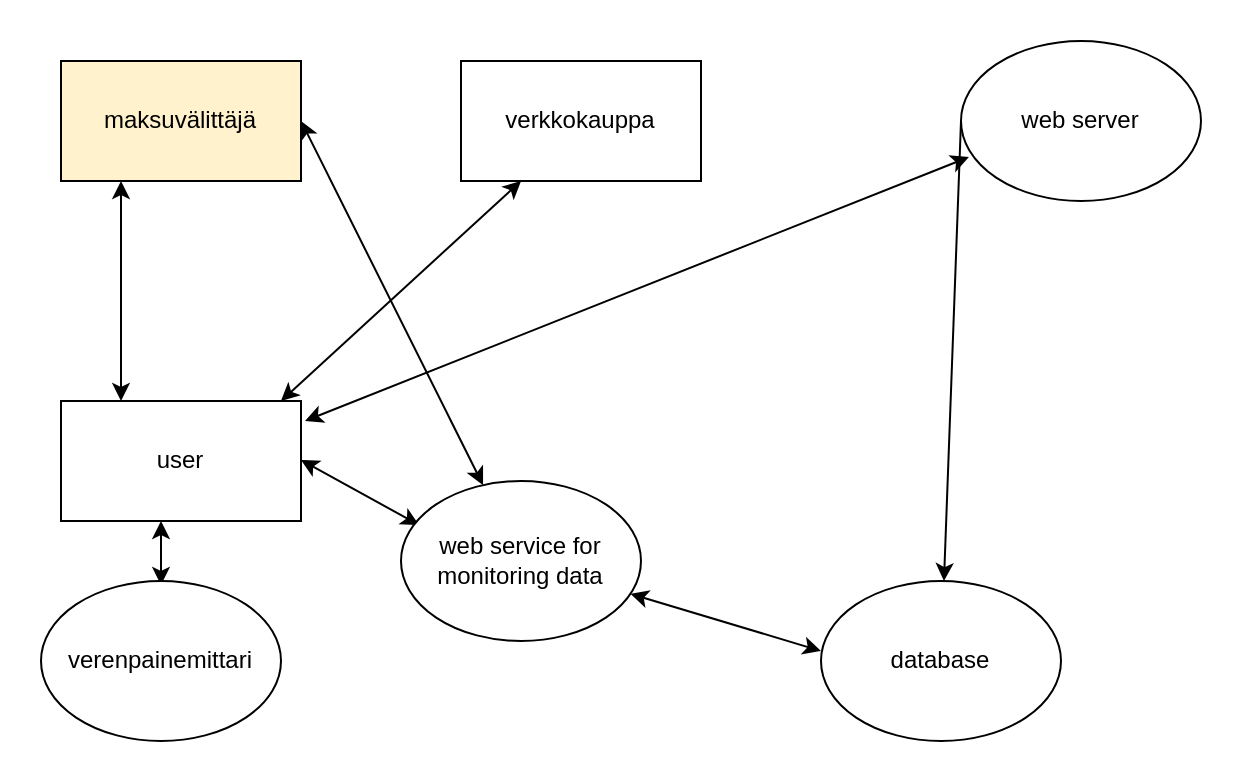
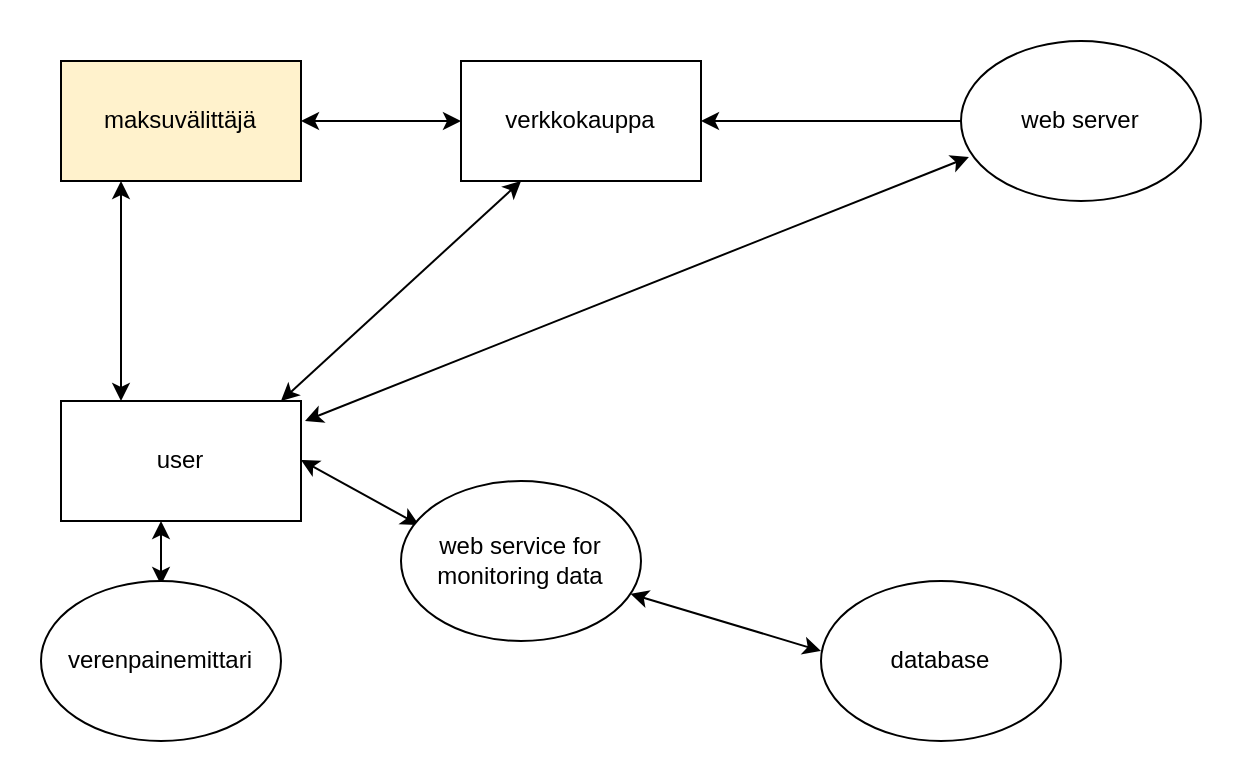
- <mxCell id="8" value="" style="endArrow=classic;startArrow=classic;html=1;exitX=1;exitY=0.5;exitDx=0;exitDy=0;" edge="1" parent="1" source="6" target="15"><mxGeometry width="50" height="50" relative="1" as="geometry"><mxPoint x="170" y="90" as="sourcePoint" /><mxPoint x="220" y="40" as="targetPoint" /></mxGeometry></mxCell>
+ <mxCell id="8" value="" style="endArrow=classic;startArrow=classic;html=1;entryX=0;entryY=0.5;entryDx=0;entryDy=0;exitX=1;exitY=0.5;exitDx=0;exitDy=0;" edge="1" parent="1" source="6" target="2"><mxGeometry width="50" height="50" relative="1" as="geometry"><mxPoint x="170" y="90" as="sourcePoint" /><mxPoint x="220" y="40" as="targetPoint" /></mxGeometry></mxCell>
- <mxCell id="12" value="" style="endArrow=classic;html=1;exitX=0;exitY=0.5;exitDx=0;exitDy=0;" edge="1" parent="1" source="14" target="16"><mxGeometry width="50" height="50" relative="1" as="geometry"><mxPoint x="490" y="70" as="sourcePoint" /><mxPoint x="445" y="30" as="targetPoint" /></mxGeometry></mxCell>
+ <mxCell id="12" value="" style="endArrow=classic;html=1;entryX=1;entryY=0.5;entryDx=0;entryDy=0;exitX=0;exitY=0.5;exitDx=0;exitDy=0;" edge="1" parent="1" source="14" target="2"><mxGeometry width="50" height="50" relative="1" as="geometry"><mxPoint x="490" y="70" as="sourcePoint" /><mxPoint x="445" y="30" as="targetPoint" /></mxGeometry></mxCell>
